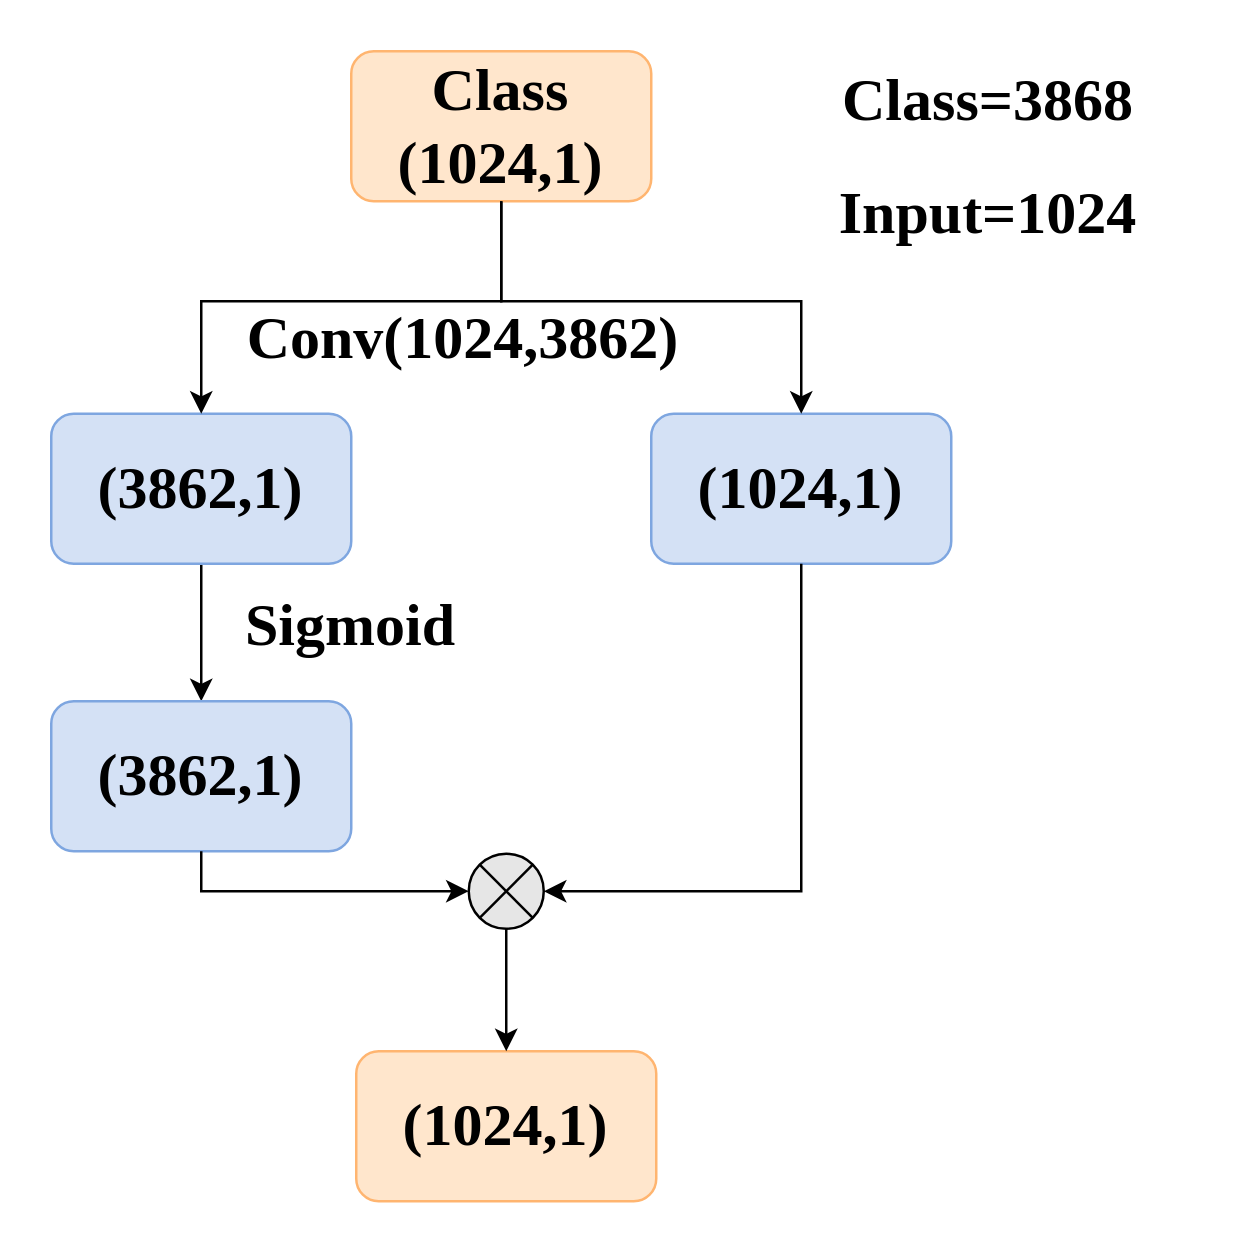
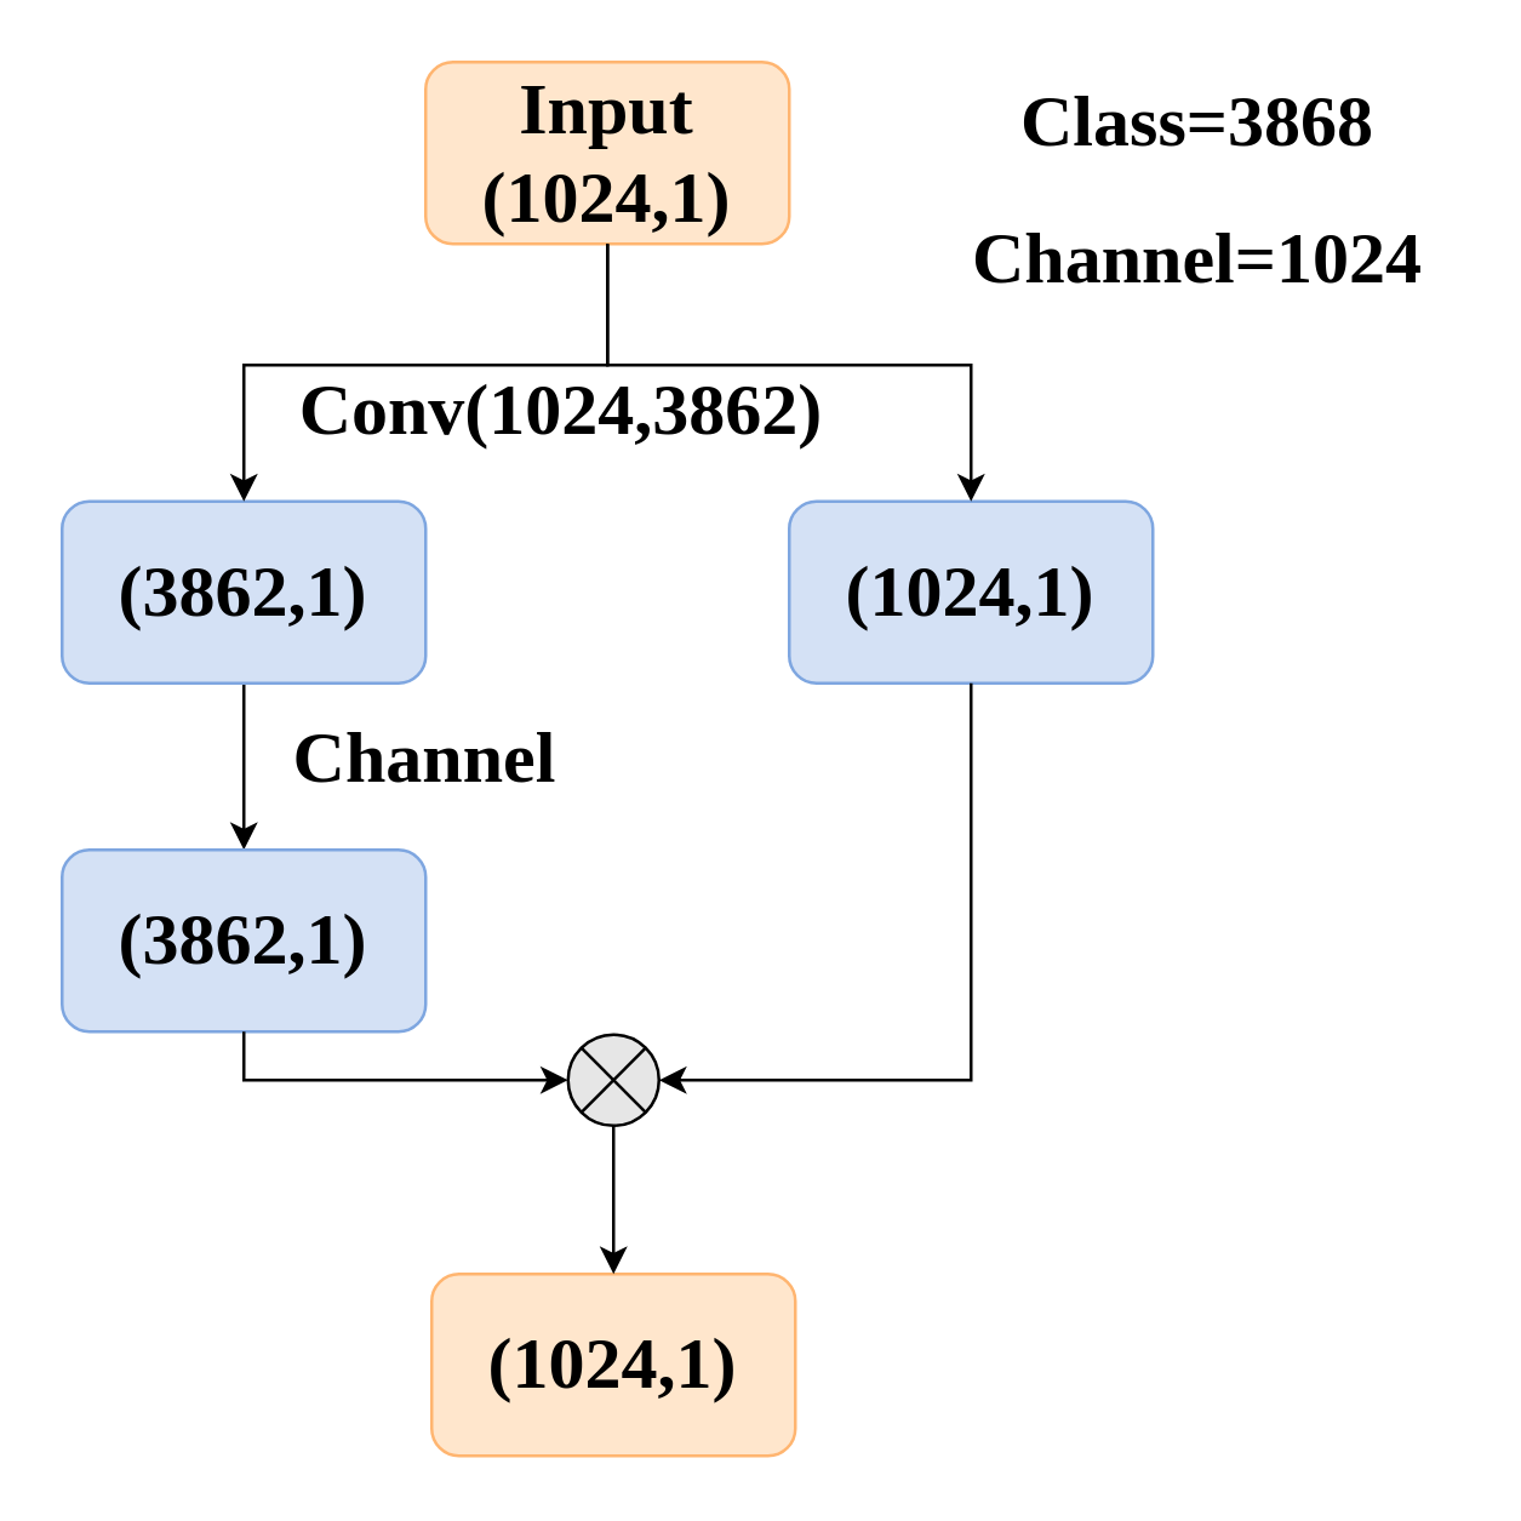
- <mxCell id="2" value="&lt;font style=&quot;font-size: 24px&quot; face=&quot;Times New Roman&quot;&gt;&lt;b&gt;Class&lt;br&gt;(1024,1)&lt;/b&gt;&lt;/font&gt;" style="rounded=1;whiteSpace=wrap;html=1;fillColor=#FFE6CC;strokeColor=#FFB570;" vertex="1" parent="1"><mxGeometry x="140" y="20" width="120" height="60" as="geometry" /></mxCell>
+ <mxCell id="2" value="&lt;font style=&quot;font-size: 24px&quot; face=&quot;Times New Roman&quot;&gt;&lt;b&gt;Input&lt;br&gt;(1024,1)&lt;/b&gt;&lt;/font&gt;" style="rounded=1;whiteSpace=wrap;html=1;fillColor=#FFE6CC;strokeColor=#FFB570;" vertex="1" parent="1"><mxGeometry x="140" y="20" width="120" height="60" as="geometry" /></mxCell>
- <mxCell id="19" value="&lt;font style=&quot;font-size: 24px&quot; face=&quot;Times New Roman&quot;&gt;&lt;b&gt;Input=1024&lt;/b&gt;&lt;/font&gt;" style="text;html=1;strokeColor=none;fillColor=none;align=center;verticalAlign=middle;whiteSpace=wrap;rounded=0;" vertex="1" parent="1"><mxGeometry x="310" y="70" width="170" height="30" as="geometry" /></mxCell>
+ <mxCell id="19" value="&lt;font style=&quot;font-size: 24px&quot; face=&quot;Times New Roman&quot;&gt;&lt;b&gt;Channel=1024&lt;/b&gt;&lt;/font&gt;" style="text;html=1;strokeColor=none;fillColor=none;align=center;verticalAlign=middle;whiteSpace=wrap;rounded=0;" vertex="1" parent="1"><mxGeometry x="310" y="70" width="170" height="30" as="geometry" /></mxCell>
- <mxCell id="16" value="&lt;font style=&quot;font-size: 24px&quot; face=&quot;Times New Roman&quot;&gt;&lt;b&gt;Sigmoid&lt;/b&gt;&lt;/font&gt;" style="text;html=1;strokeColor=none;fillColor=none;align=center;verticalAlign=middle;whiteSpace=wrap;rounded=0;" vertex="1" parent="1"><mxGeometry x="90" y="235" width="100" height="30" as="geometry" /></mxCell>
+ <mxCell id="16" value="&lt;font style=&quot;font-size: 24px&quot; face=&quot;Times New Roman&quot;&gt;&lt;b&gt;Channel&lt;/b&gt;&lt;/font&gt;" style="text;html=1;strokeColor=none;fillColor=none;align=center;verticalAlign=middle;whiteSpace=wrap;rounded=0;" vertex="1" parent="1"><mxGeometry x="90" y="235" width="100" height="30" as="geometry" /></mxCell>
